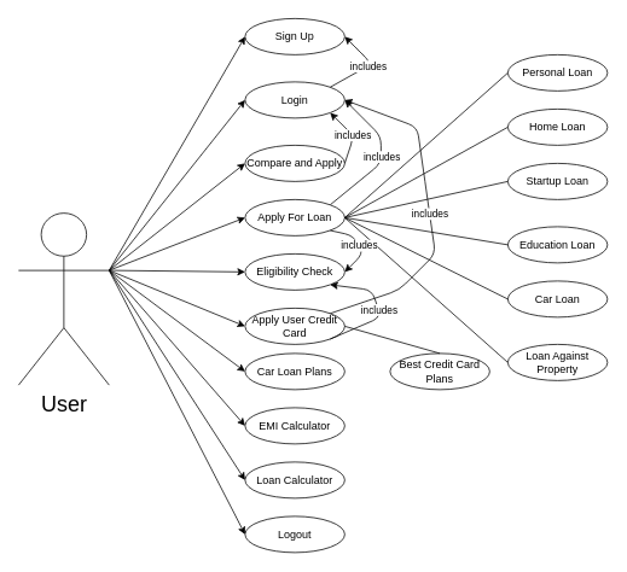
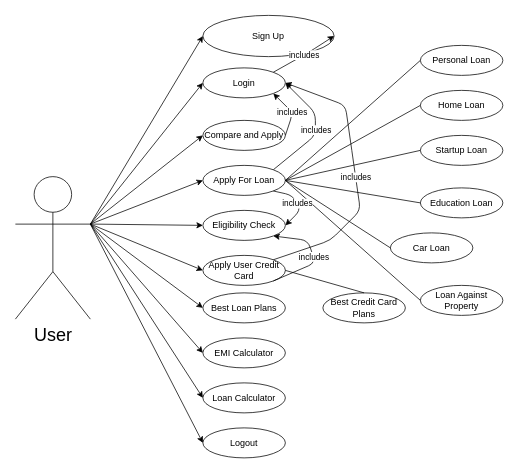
- <mxCell id="9" value="Sign Up" style="ellipse;whiteSpace=wrap;html=1;" vertex="1" parent="1"><mxGeometry x="270" y="20" width="110" height="40" as="geometry" /></mxCell>
+ <mxCell id="9" value="Sign Up" style="ellipse;whiteSpace=wrap;html=1;" vertex="1" parent="1"><mxGeometry x="270" y="20" width="175" height="55" as="geometry" /></mxCell>
- <mxCell id="17" value="Car Loan" style="ellipse;whiteSpace=wrap;html=1;" vertex="1" parent="1"><mxGeometry x="560" y="310" width="110" height="40" as="geometry" /></mxCell>
+ <mxCell id="17" value="Car Loan" style="ellipse;whiteSpace=wrap;html=1;" vertex="1" parent="1"><mxGeometry x="520" y="310" width="110" height="40" as="geometry" /></mxCell>
- <mxCell id="13" value="Car Loan Plans" style="ellipse;whiteSpace=wrap;html=1;" vertex="1" parent="1"><mxGeometry x="270" y="390" width="110" height="40" as="geometry" /></mxCell>
+ <mxCell id="13" value="Best Loan Plans" style="ellipse;whiteSpace=wrap;html=1;" vertex="1" parent="1"><mxGeometry x="270" y="390" width="110" height="40" as="geometry" /></mxCell>
